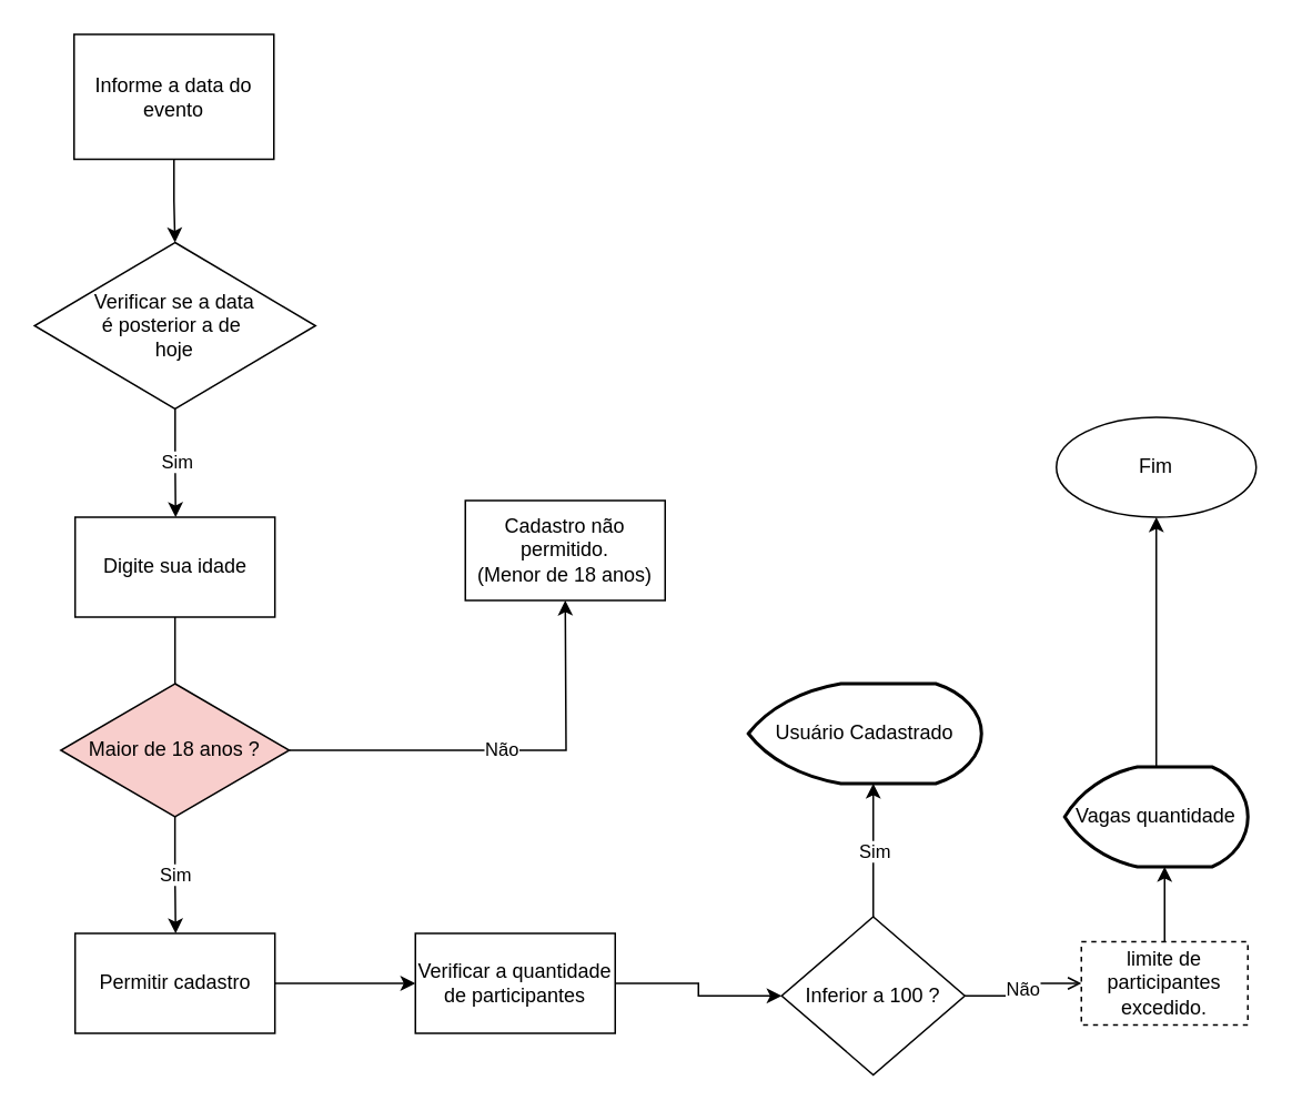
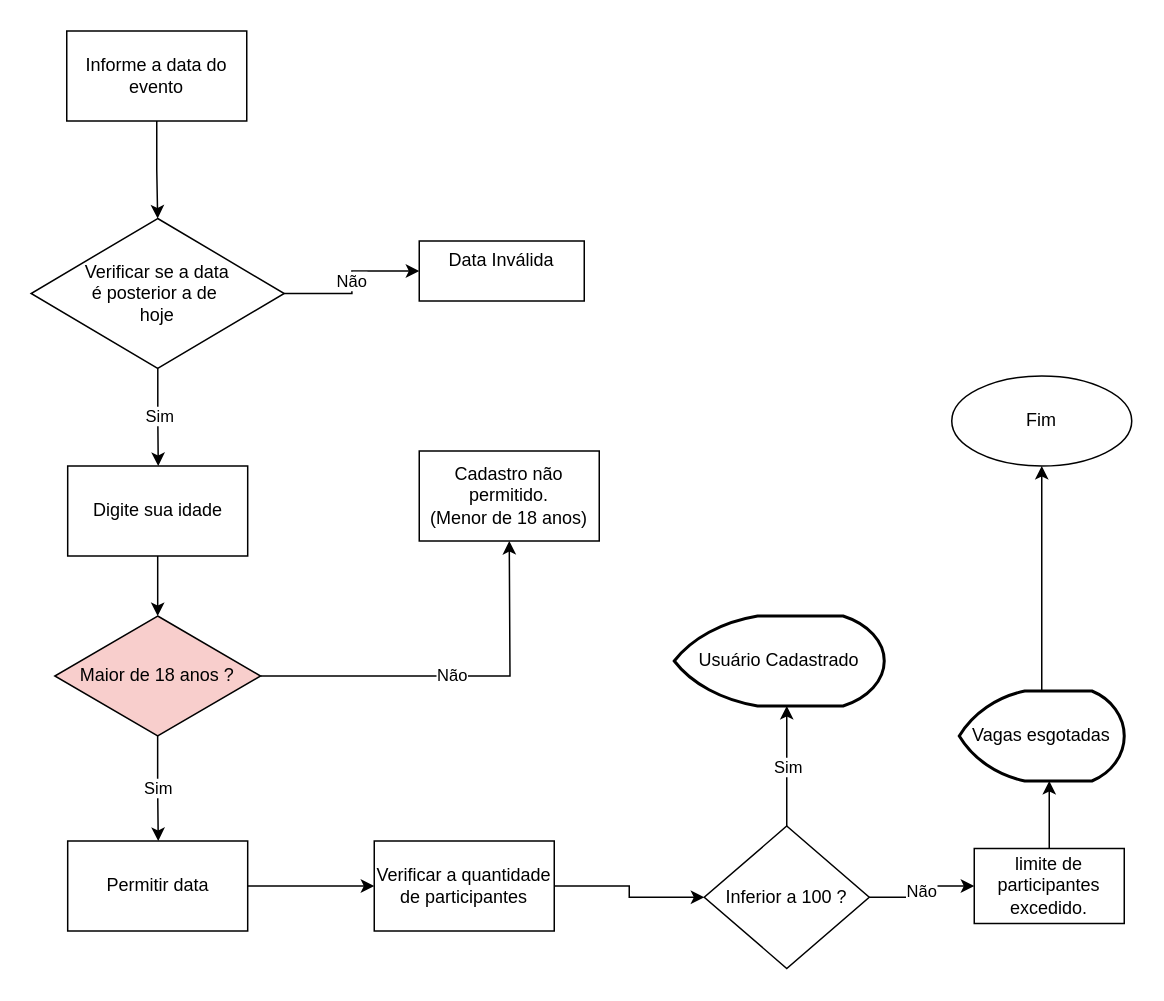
- <mxCell id="3" value="&lt;font style=&quot;vertical-align: inherit&quot;&gt;&lt;font style=&quot;vertical-align: inherit&quot;&gt;Informe a data do&lt;br&gt;evento&lt;br&gt;&lt;/font&gt;&lt;/font&gt;" style="rounded=0;whiteSpace=wrap;html=1;" vertex="1" parent="1"><mxGeometry x="44" y="20" width="120" height="75" as="geometry" /></mxCell>
+ <mxCell id="3" value="&lt;font style=&quot;vertical-align: inherit&quot;&gt;&lt;font style=&quot;vertical-align: inherit&quot;&gt;Informe a data do&lt;br&gt;evento&lt;br&gt;&lt;/font&gt;&lt;/font&gt;" style="rounded=0;whiteSpace=wrap;html=1;" vertex="1" parent="1"><mxGeometry x="44" y="20" width="120" height="60" as="geometry" /></mxCell>
+ <mxCell id="7" value="&lt;font style=&quot;vertical-align: inherit&quot;&gt;&lt;font style=&quot;vertical-align: inherit&quot;&gt;Data Inválida&lt;br&gt;&lt;br&gt;&lt;/font&gt;&lt;/font&gt;" style="rounded=0;whiteSpace=wrap;html=1;" vertex="1" parent="1"><mxGeometry x="279" y="160" width="110" height="40" as="geometry" /></mxCell>
+ <mxCell id="4" value="&lt;font style=&quot;vertical-align: inherit&quot;&gt;&lt;font style=&quot;vertical-align: inherit&quot;&gt;Não&lt;/font&gt;&lt;/font&gt;" style="edgeStyle=orthogonalEdgeStyle;rounded=0;orthogonalLoop=1;jettySize=auto;html=1;entryX=0;entryY=0.5;entryDx=0;entryDy=0;" edge="1" parent="1" source="6" target="7"><mxGeometry relative="1" as="geometry"><mxPoint x="259" y="180" as="targetPoint" /></mxGeometry></mxCell>
- <mxCell id="12" style="edgeStyle=orthogonalEdgeStyle;rounded=0;orthogonalLoop=1;jettySize=auto;html=1;entryX=0.5;entryY=0;entryDx=0;entryDy=0;endArrow=none;" edge="1" parent="1" source="13" target="10"><mxGeometry relative="1" as="geometry" /></mxCell>
+ <mxCell id="12" style="edgeStyle=orthogonalEdgeStyle;rounded=0;orthogonalLoop=1;jettySize=auto;html=1;entryX=0.5;entryY=0;entryDx=0;entryDy=0;" edge="1" parent="1" source="13" target="10"><mxGeometry relative="1" as="geometry" /></mxCell>
- <mxCell id="26" value="&lt;font style=&quot;vertical-align: inherit&quot;&gt;&lt;font style=&quot;vertical-align: inherit&quot;&gt;Vagas quantidade&lt;/font&gt;&lt;/font&gt;" style="strokeWidth=2;html=1;shape=mxgraph.flowchart.display;whiteSpace=wrap;" vertex="1" parent="1"><mxGeometry x="639" y="460" width="110" height="60" as="geometry" /></mxCell>
+ <mxCell id="26" value="&lt;font style=&quot;vertical-align: inherit&quot;&gt;&lt;font style=&quot;vertical-align: inherit&quot;&gt;Vagas esgotadas&lt;/font&gt;&lt;/font&gt;" style="strokeWidth=2;html=1;shape=mxgraph.flowchart.display;whiteSpace=wrap;" vertex="1" parent="1"><mxGeometry x="639" y="460" width="110" height="60" as="geometry" /></mxCell>
- <mxCell id="15" value="&lt;font style=&quot;vertical-align: inherit&quot;&gt;&lt;font style=&quot;vertical-align: inherit&quot;&gt;&lt;font style=&quot;vertical-align: inherit&quot;&gt;&lt;font style=&quot;vertical-align: inherit&quot;&gt;Permitir cadastro&lt;/font&gt;&lt;/font&gt;&lt;/font&gt;&lt;/font&gt;" style="rounded=0;whiteSpace=wrap;html=1;" vertex="1" parent="1"><mxGeometry x="44.63" y="560" width="120" height="60" as="geometry" /></mxCell>
+ <mxCell id="15" value="&lt;font style=&quot;vertical-align: inherit&quot;&gt;&lt;font style=&quot;vertical-align: inherit&quot;&gt;&lt;font style=&quot;vertical-align: inherit&quot;&gt;&lt;font style=&quot;vertical-align: inherit&quot;&gt;Permitir data&lt;/font&gt;&lt;/font&gt;&lt;/font&gt;&lt;/font&gt;" style="rounded=0;whiteSpace=wrap;html=1;" vertex="1" parent="1"><mxGeometry x="44.63" y="560" width="120" height="60" as="geometry" /></mxCell>
- <mxCell id="18" value="&lt;font style=&quot;vertical-align: inherit&quot;&gt;&lt;font style=&quot;vertical-align: inherit&quot;&gt;Não&lt;/font&gt;&lt;/font&gt;" style="edgeStyle=orthogonalEdgeStyle;rounded=0;orthogonalLoop=1;jettySize=auto;html=1;endArrow=open;" edge="1" parent="1" source="20" target="22"><mxGeometry relative="1" as="geometry"><mxPoint x="649" y="590" as="targetPoint" /></mxGeometry></mxCell>
+ <mxCell id="18" value="&lt;font style=&quot;vertical-align: inherit&quot;&gt;&lt;font style=&quot;vertical-align: inherit&quot;&gt;Não&lt;/font&gt;&lt;/font&gt;" style="edgeStyle=orthogonalEdgeStyle;rounded=0;orthogonalLoop=1;jettySize=auto;html=1;" edge="1" parent="1" source="20" target="22"><mxGeometry relative="1" as="geometry"><mxPoint x="649" y="590" as="targetPoint" /></mxGeometry></mxCell>
- <mxCell id="22" value="&lt;font style=&quot;vertical-align: inherit&quot;&gt;&lt;font style=&quot;vertical-align: inherit&quot;&gt;limite de participantes excedido.&lt;/font&gt;&lt;/font&gt;" style="rounded=0;whiteSpace=wrap;html=1;dashed=1;" vertex="1" parent="1"><mxGeometry x="649" y="565" width="100" height="50" as="geometry" /></mxCell>
+ <mxCell id="22" value="&lt;font style=&quot;vertical-align: inherit&quot;&gt;&lt;font style=&quot;vertical-align: inherit&quot;&gt;limite de participantes excedido.&lt;/font&gt;&lt;/font&gt;" style="rounded=0;whiteSpace=wrap;html=1;" vertex="1" parent="1"><mxGeometry x="649" y="565" width="100" height="50" as="geometry" /></mxCell>
